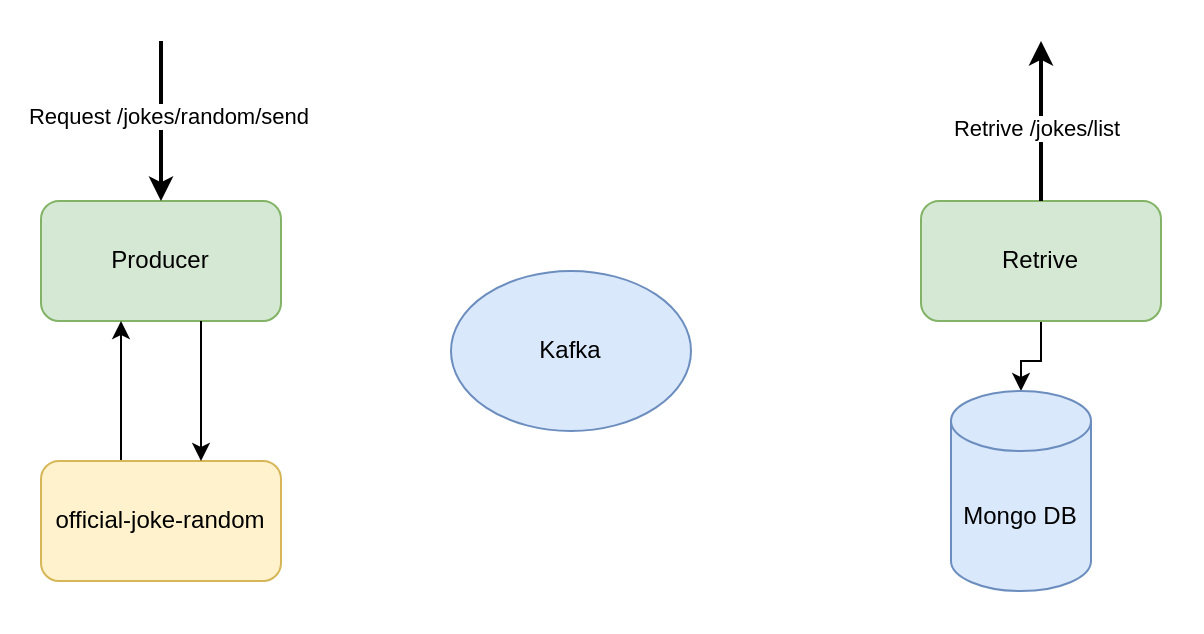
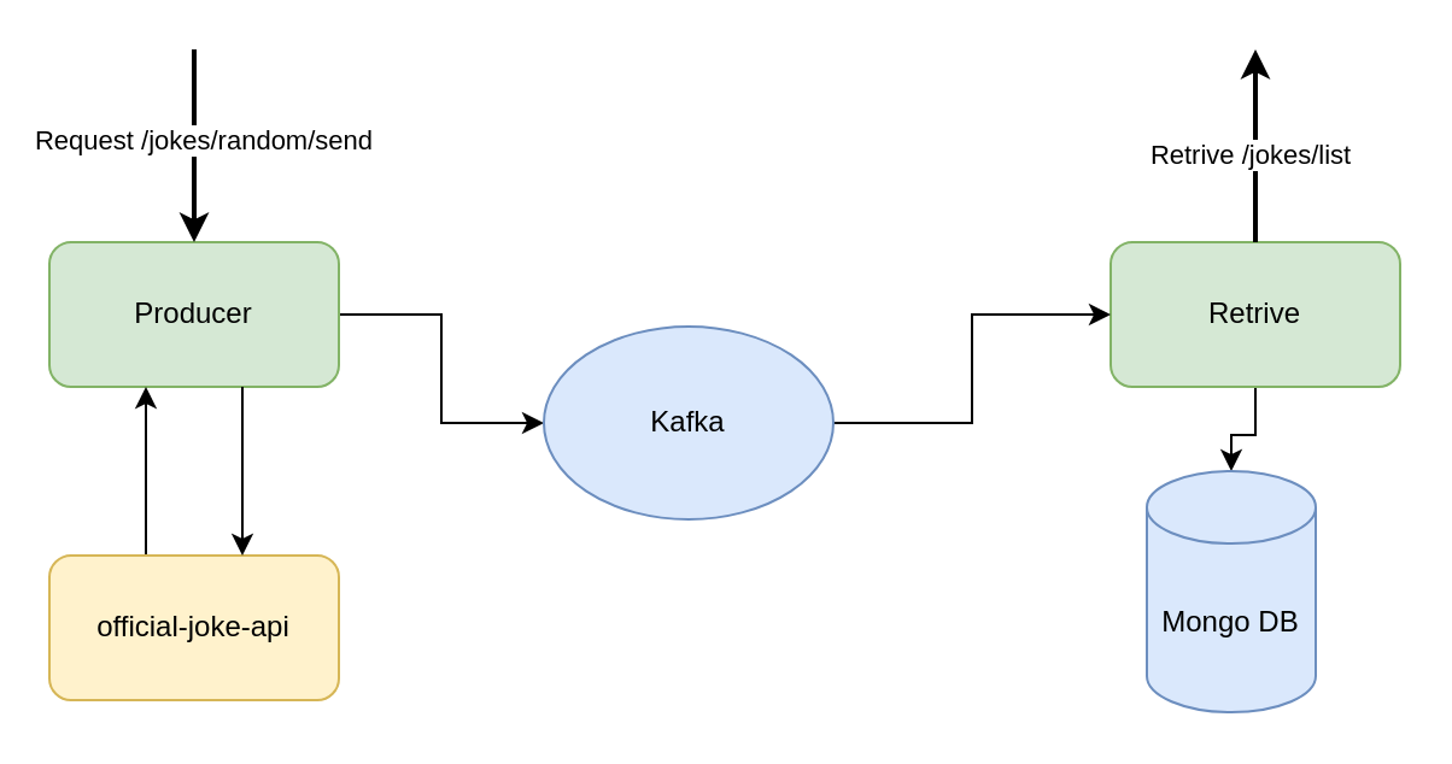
+ <mxCell id="4" style="edgeStyle=orthogonalEdgeStyle;rounded=0;orthogonalLoop=1;jettySize=auto;html=1;entryX=0;entryY=0.5;entryDx=0;entryDy=0;" edge="1" parent="1" source="5" target="7"><mxGeometry relative="1" as="geometry" /></mxCell>
+ <mxCell id="6" style="edgeStyle=orthogonalEdgeStyle;rounded=0;orthogonalLoop=1;jettySize=auto;html=1;" edge="1" parent="1" source="7" target="3"><mxGeometry relative="1" as="geometry" /></mxCell>
- <mxCell id="9" value="official-joke-random" style="rounded=1;whiteSpace=wrap;html=1;fillColor=#fff2cc;strokeColor=#d6b656;" vertex="1" parent="1"><mxGeometry x="20" y="230" width="120" height="60" as="geometry" /></mxCell>
+ <mxCell id="9" value="official-joke-api" style="rounded=1;whiteSpace=wrap;html=1;fillColor=#fff2cc;strokeColor=#d6b656;" vertex="1" parent="1"><mxGeometry x="20" y="230" width="120" height="60" as="geometry" /></mxCell>
